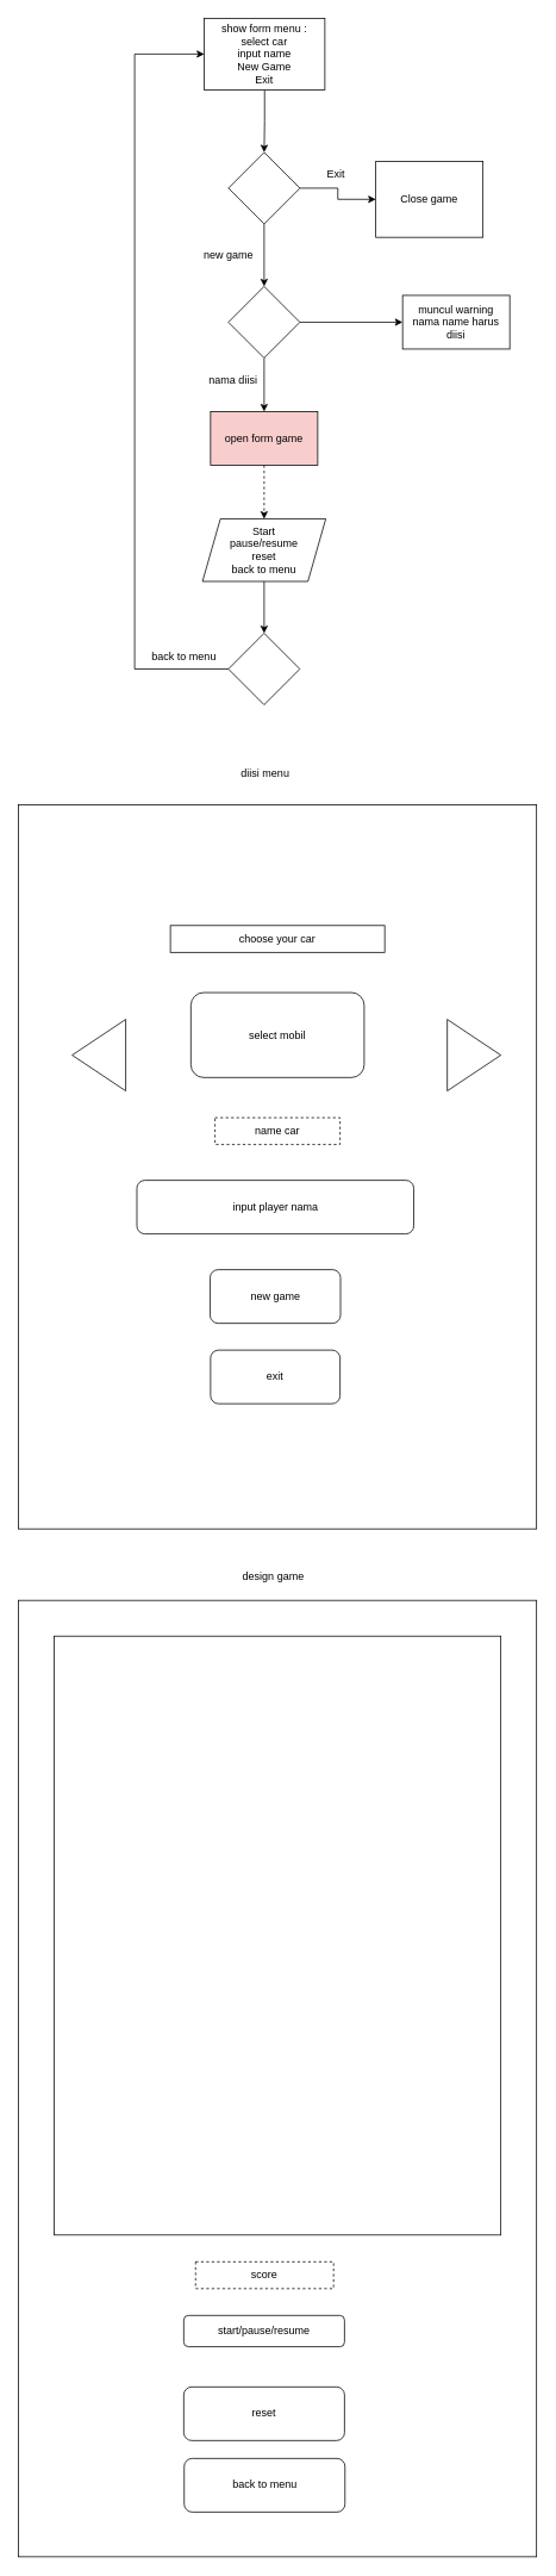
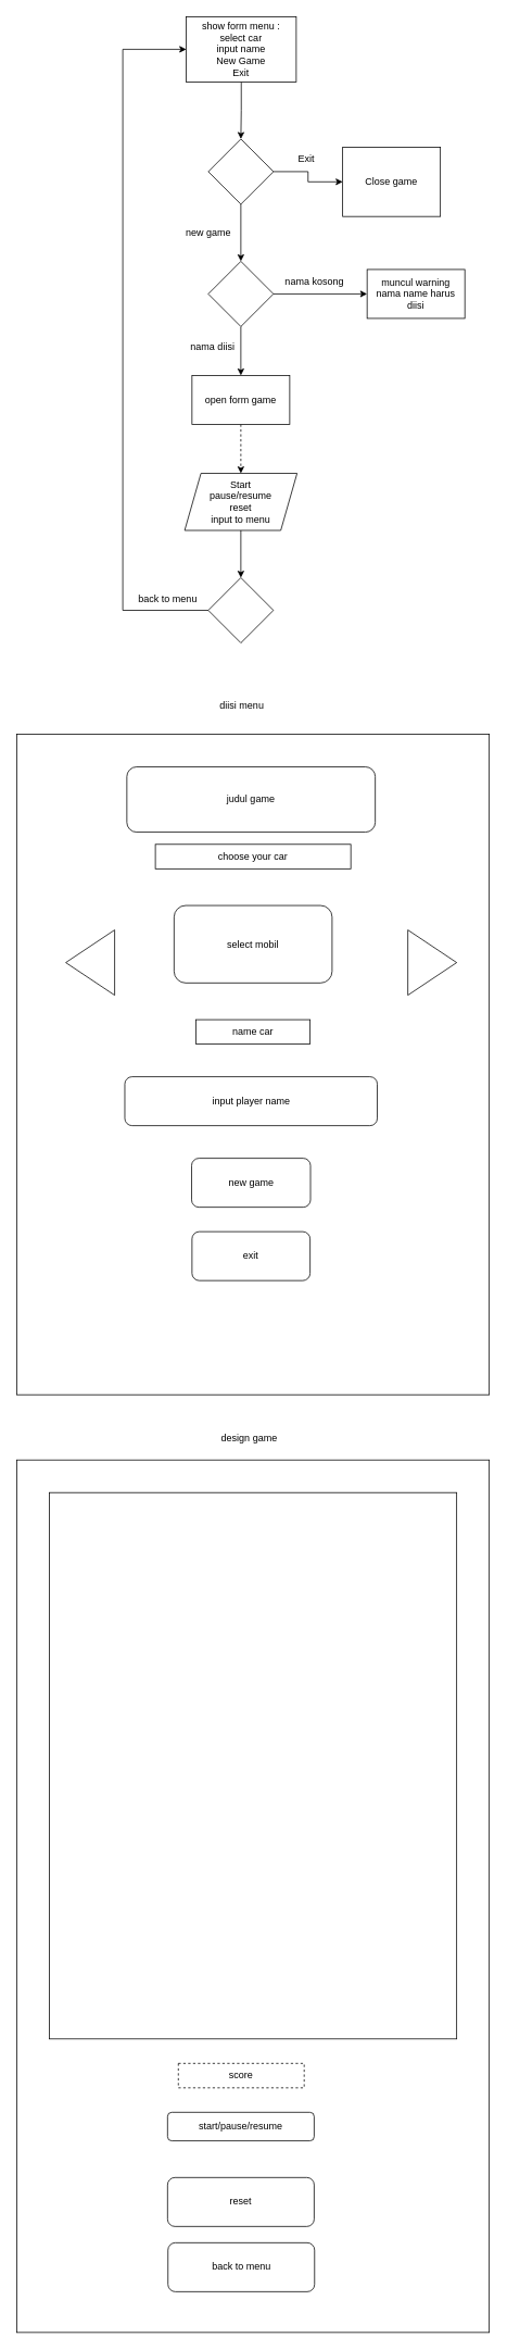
+ <mxCell id="14" value="nama kosong" style="text;html=1;align=center;verticalAlign=middle;resizable=0;points=[];autosize=1;strokeColor=none;fillColor=none;" vertex="1" parent="1"><mxGeometry x="335" y="330" width="100" height="30" as="geometry" /></mxCell>
- <mxCell id="17" value="open form game" style="rounded=0;whiteSpace=wrap;html=1;fillColor=#f8cecc;" vertex="1" parent="1"><mxGeometry x="235" y="460" width="120" height="60" as="geometry" /></mxCell>
+ <mxCell id="17" value="open form game" style="rounded=0;whiteSpace=wrap;html=1;" vertex="1" parent="1"><mxGeometry x="235" y="460" width="120" height="60" as="geometry" /></mxCell>
- <mxCell id="19" value="Start&lt;div&gt;pause/resume&lt;/div&gt;&lt;div&gt;reset&lt;/div&gt;&lt;div&gt;back to menu&lt;/div&gt;" style="shape=parallelogram;perimeter=parallelogramPerimeter;whiteSpace=wrap;html=1;fixedSize=1;" vertex="1" parent="1"><mxGeometry x="226" y="580" width="138" height="70" as="geometry" /></mxCell>
+ <mxCell id="19" value="Start&lt;div&gt;pause/resume&lt;/div&gt;&lt;div&gt;reset&lt;/div&gt;&lt;div&gt;input to menu&lt;/div&gt;" style="shape=parallelogram;perimeter=parallelogramPerimeter;whiteSpace=wrap;html=1;fixedSize=1;" vertex="1" parent="1"><mxGeometry x="226" y="580" width="138" height="70" as="geometry" /></mxCell>
+ <mxCell id="25" value="judul game" style="rounded=1;whiteSpace=wrap;html=1;" vertex="1" parent="1"><mxGeometry x="155" y="940" width="305" height="80" as="geometry" /></mxCell>
- <mxCell id="32" value="name car" style="rounded=0;whiteSpace=wrap;html=1;dashed=1;" vertex="1" parent="1"><mxGeometry x="240" y="1250" width="140" height="30" as="geometry" /></mxCell>
+ <mxCell id="32" value="name car" style="rounded=0;whiteSpace=wrap;html=1;" vertex="1" parent="1"><mxGeometry x="240" y="1250" width="140" height="30" as="geometry" /></mxCell>
- <mxCell id="29" value="input player nama" style="rounded=1;whiteSpace=wrap;html=1;" vertex="1" parent="1"><mxGeometry x="152.5" y="1320" width="310" height="60" as="geometry" /></mxCell>
+ <mxCell id="29" value="input player name" style="rounded=1;whiteSpace=wrap;html=1;" vertex="1" parent="1"><mxGeometry x="152.5" y="1320" width="310" height="60" as="geometry" /></mxCell>
